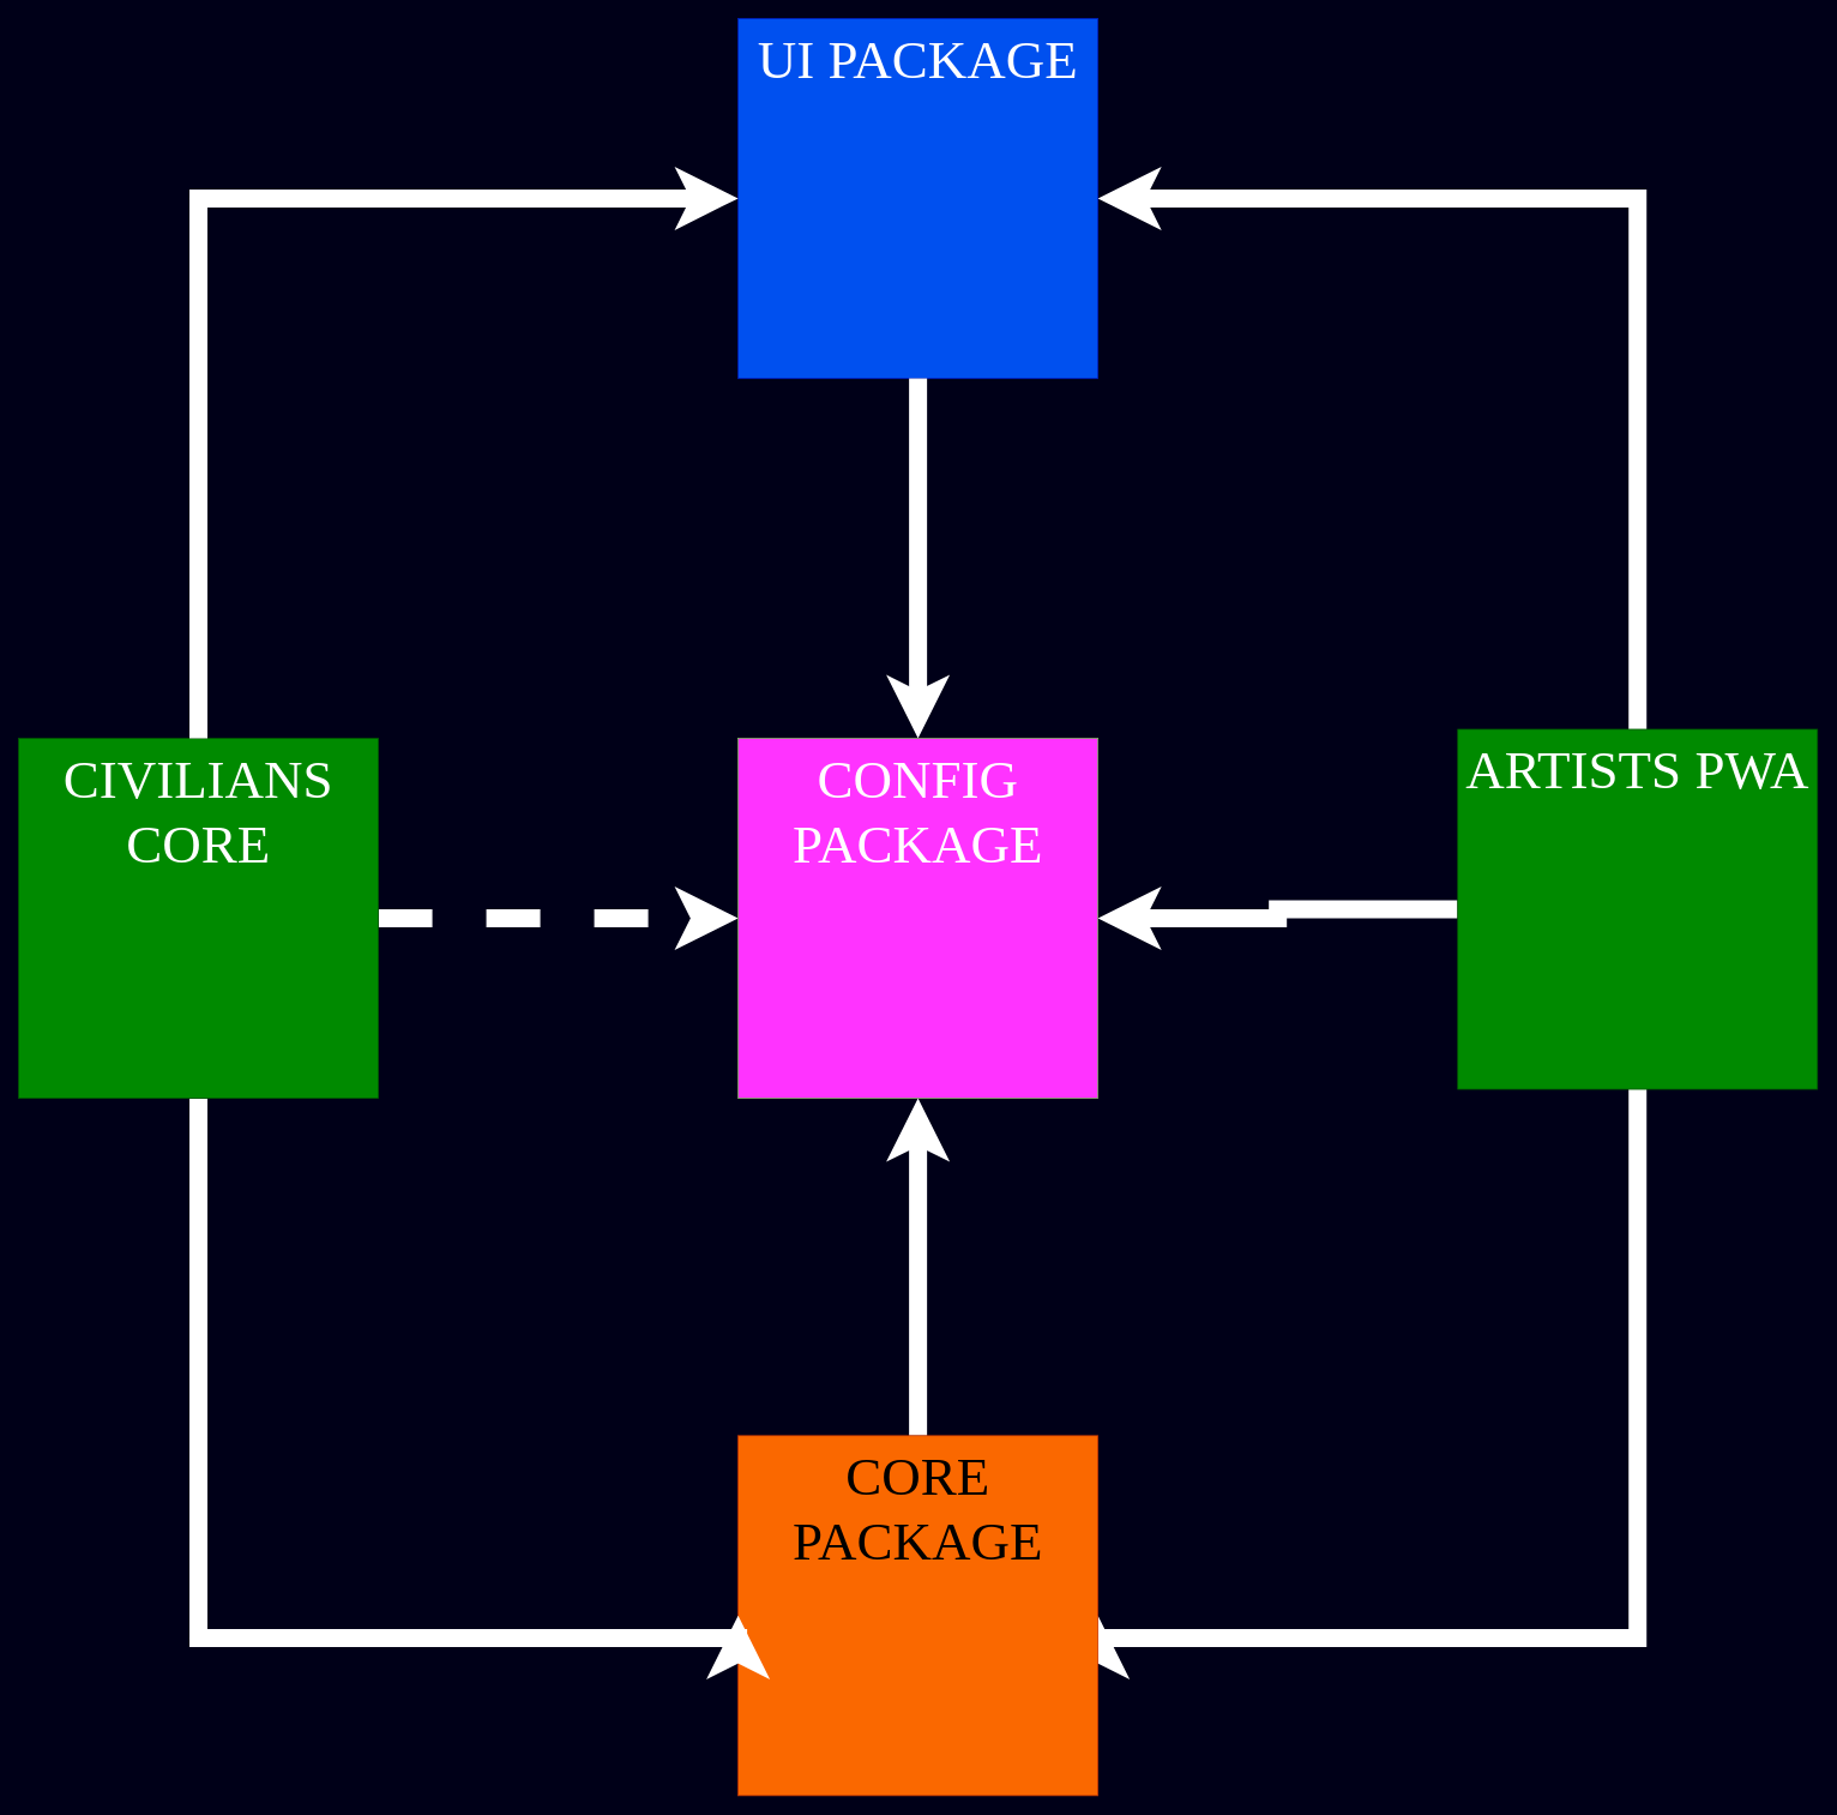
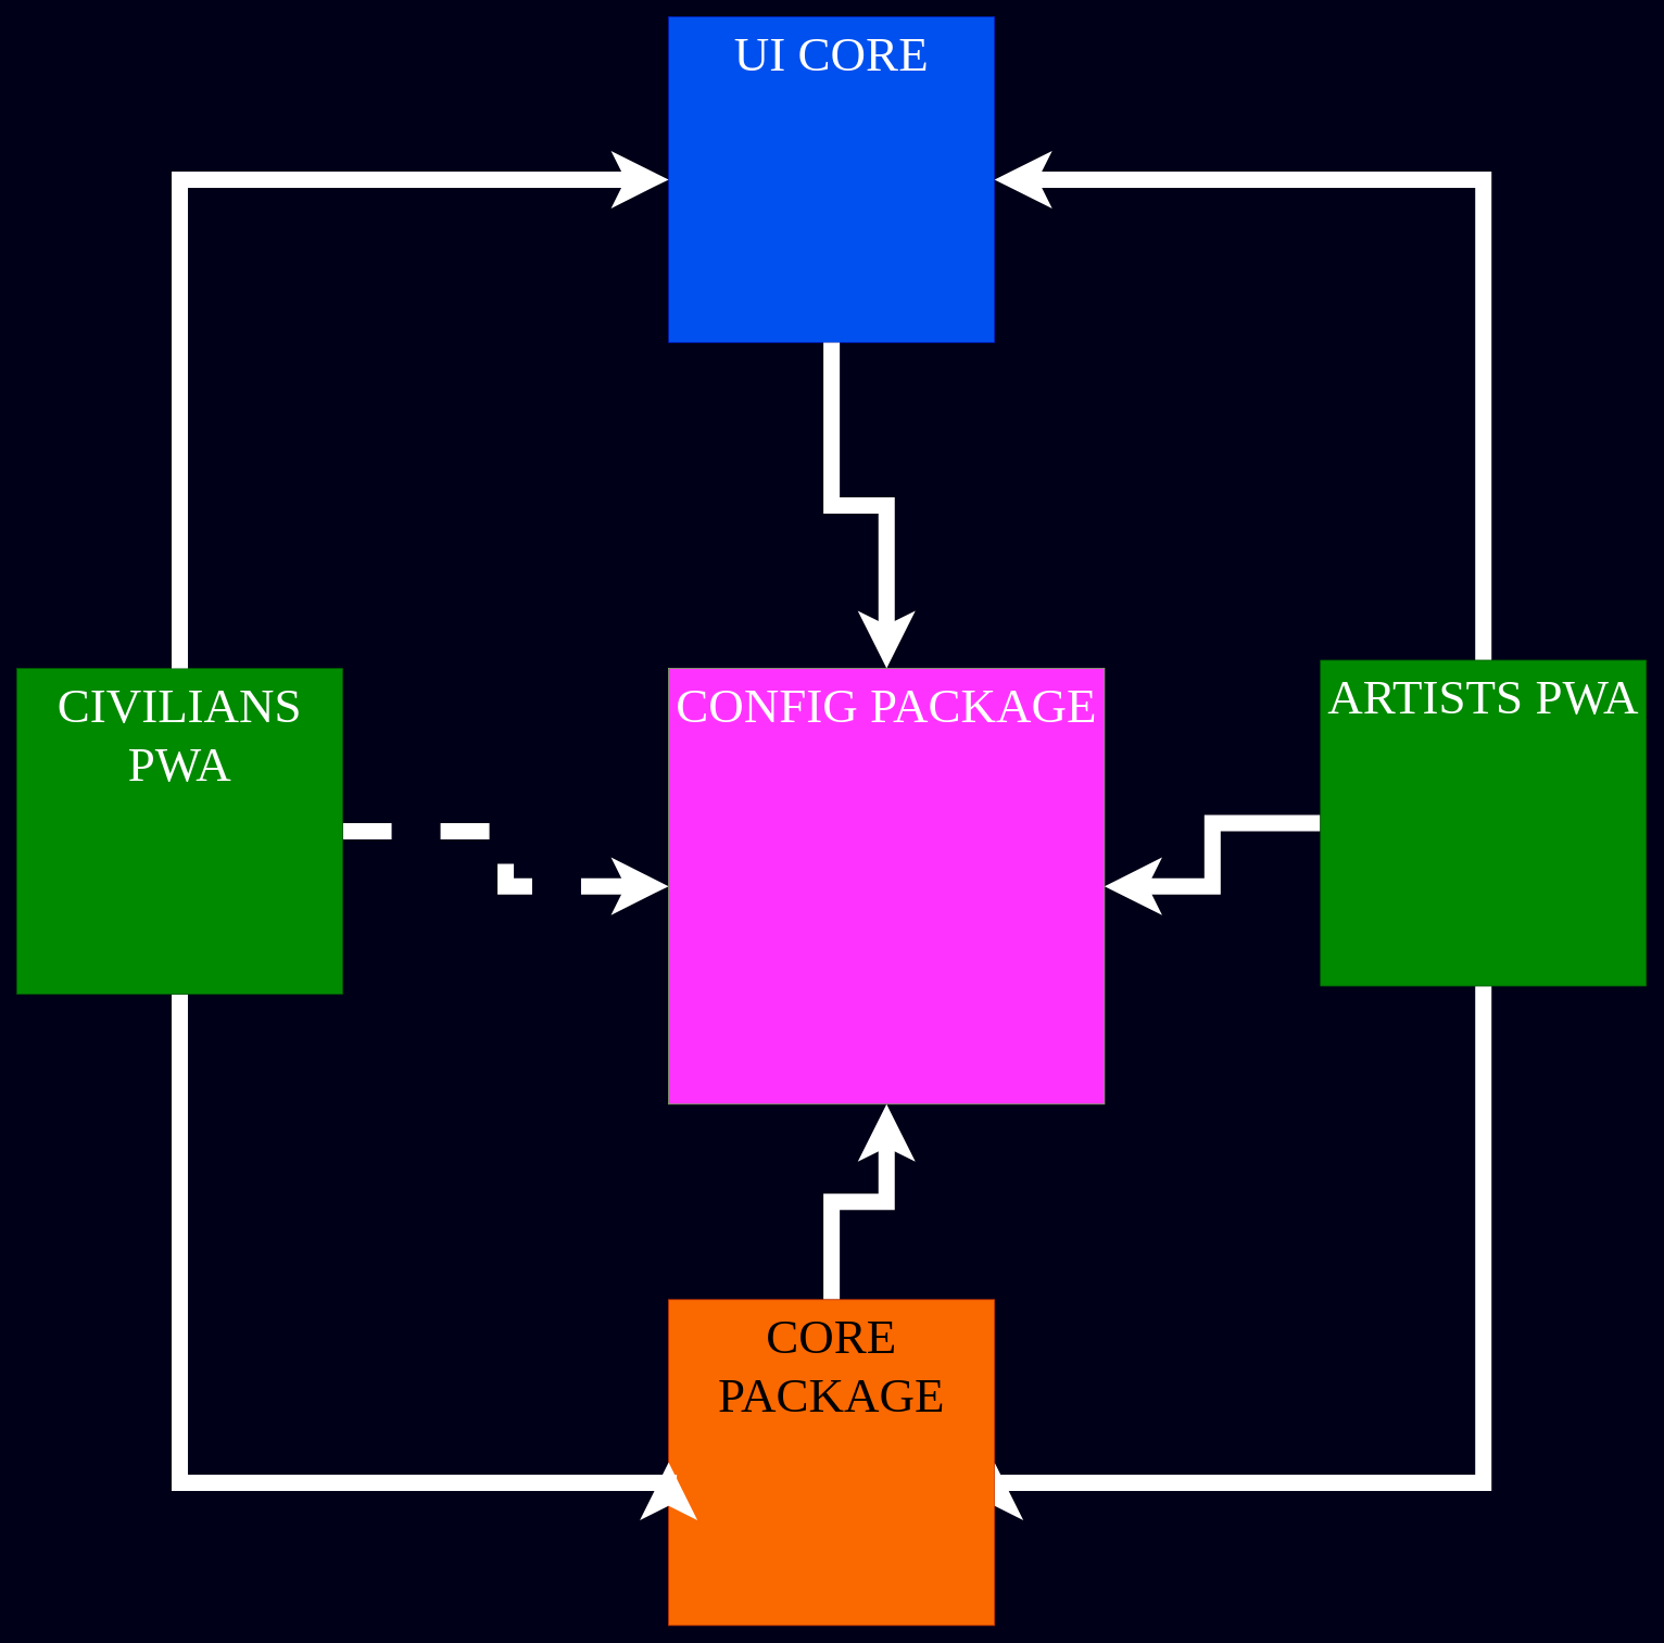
- <mxCell id="2" value="UI PACKAGE" style="fontStyle=0;verticalAlign=top;align=center;spacingTop=0;fillColor=#0050ef;rounded=0;strokeColor=#001DBC;strokeWidth=1;dashed=0;container=1;collapsible=0;expand=0;recursiveResize=0;labelPosition=center;verticalLabelPosition=middle;fontFamily=Georgia;fontSize=60;labelBackgroundColor=none;labelBorderColor=none;horizontal=1;html=1;whiteSpace=wrap;spacing=5;spacingBottom=0;aspect=fixed;fontColor=#ffffff;" vertex="1" parent="1"><mxGeometry x="820" y="20" width="400" height="400" as="geometry" /></mxCell>
+ <mxCell id="2" value="UI CORE" style="fontStyle=0;verticalAlign=top;align=center;spacingTop=0;fillColor=#0050ef;rounded=0;strokeColor=#001DBC;strokeWidth=1;dashed=0;container=1;collapsible=0;expand=0;recursiveResize=0;labelPosition=center;verticalLabelPosition=middle;fontFamily=Georgia;fontSize=60;labelBackgroundColor=none;labelBorderColor=none;horizontal=1;html=1;whiteSpace=wrap;spacing=5;spacingBottom=0;aspect=fixed;fontColor=#ffffff;" vertex="1" parent="1"><mxGeometry x="820" y="20" width="400" height="400" as="geometry" /></mxCell>
- <mxCell id="12" value="CIVILIANS CORE" style="fontStyle=0;verticalAlign=top;align=center;spacingTop=0;fillColor=#008a00;rounded=0;strokeColor=#005700;strokeWidth=1;dashed=0;container=1;collapsible=0;expand=0;recursiveResize=0;labelPosition=center;verticalLabelPosition=middle;fontFamily=Georgia;fontSize=60;labelBackgroundColor=none;labelBorderColor=none;horizontal=1;html=1;whiteSpace=wrap;spacing=5;spacingBottom=0;fontColor=#ffffff;" vertex="1" parent="1"><mxGeometry x="20" y="820" width="400" height="400" as="geometry" /></mxCell>
+ <mxCell id="12" value="CIVILIANS PWA" style="fontStyle=0;verticalAlign=top;align=center;spacingTop=0;fillColor=#008a00;rounded=0;strokeColor=#005700;strokeWidth=1;dashed=0;container=1;collapsible=0;expand=0;recursiveResize=0;labelPosition=center;verticalLabelPosition=middle;fontFamily=Georgia;fontSize=60;labelBackgroundColor=none;labelBorderColor=none;horizontal=1;html=1;whiteSpace=wrap;spacing=5;spacingBottom=0;fontColor=#ffffff;" vertex="1" parent="1"><mxGeometry x="20" y="820" width="400" height="400" as="geometry" /></mxCell>
- <mxCell id="14" value="CONFIG PACKAGE" style="fontStyle=0;verticalAlign=top;align=center;spacingTop=0;fillColor=#FF33FF;rounded=0;strokeColor=#82b366;strokeWidth=1;dashed=0;container=1;collapsible=0;expand=0;recursiveResize=0;labelPosition=center;verticalLabelPosition=middle;fontFamily=Georgia;fontSize=60;labelBackgroundColor=none;labelBorderColor=none;horizontal=1;html=1;whiteSpace=wrap;spacing=5;spacingBottom=0;fontColor=#FFFFFF;aspect=fixed;" vertex="1" parent="1"><mxGeometry x="820" y="820" width="400" height="400" as="geometry" /></mxCell>
+ <mxCell id="14" value="CONFIG PACKAGE" style="fontStyle=0;verticalAlign=top;align=center;spacingTop=0;fillColor=#FF33FF;rounded=0;strokeColor=#82b366;strokeWidth=1;dashed=0;container=1;collapsible=0;expand=0;recursiveResize=0;labelPosition=center;verticalLabelPosition=middle;fontFamily=Georgia;fontSize=60;labelBackgroundColor=none;labelBorderColor=none;horizontal=1;html=1;whiteSpace=wrap;spacing=5;spacingBottom=0;fontColor=#FFFFFF;aspect=fixed;" vertex="1" parent="1"><mxGeometry x="820" y="820" width="535" height="535" as="geometry" /></mxCell>
